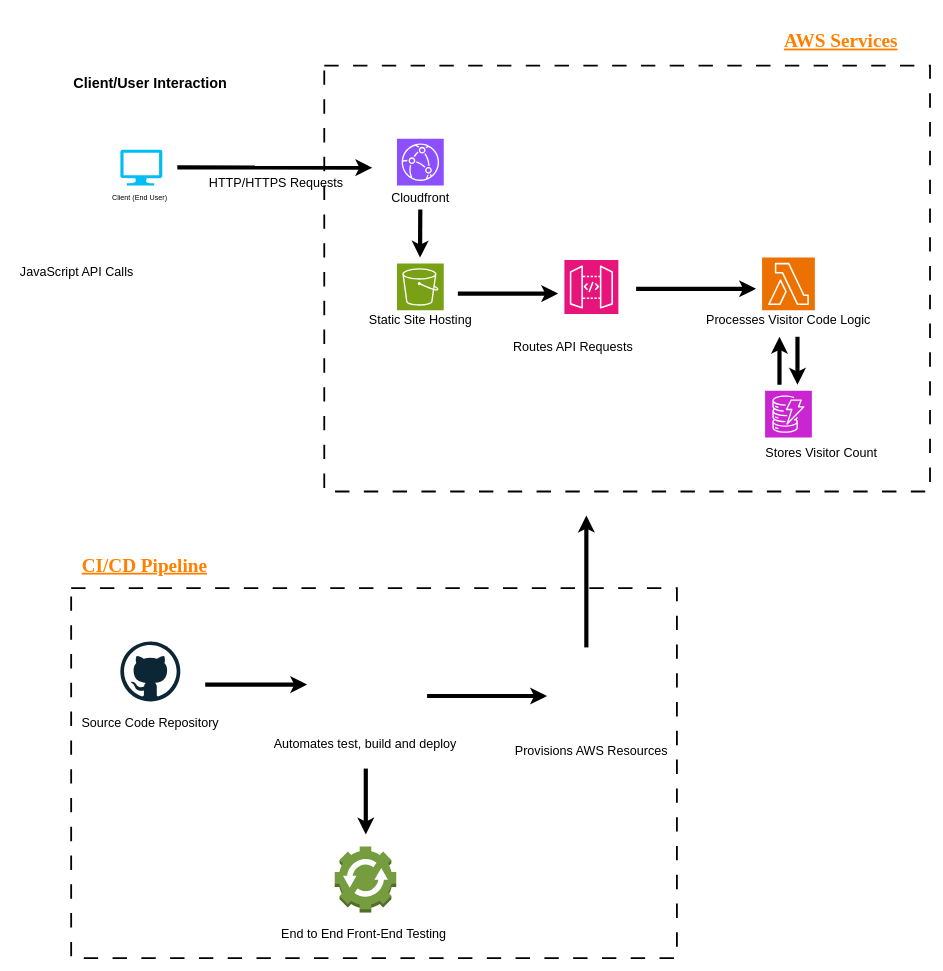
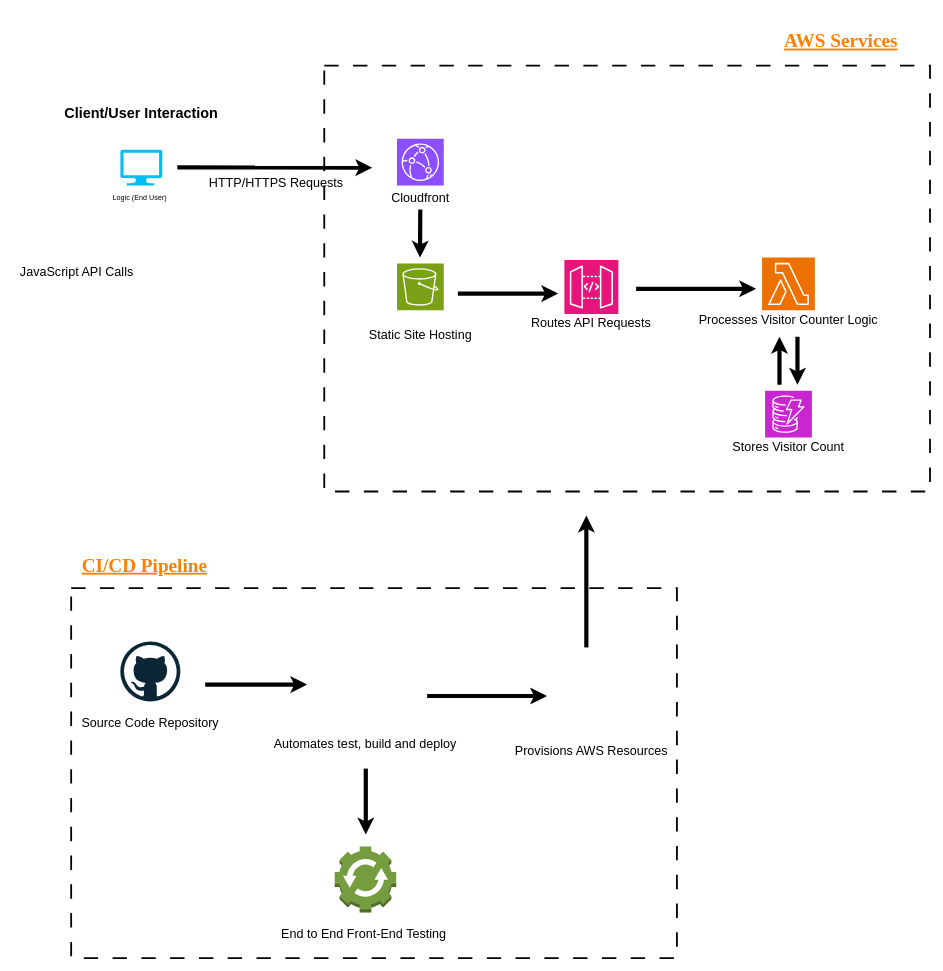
- <mxCell id="3" value="&lt;h1&gt;Client/User Interaction&lt;/h1&gt;" style="text;html=1;align=center;verticalAlign=middle;whiteSpace=wrap;rounded=0;" vertex="1" parent="1"><mxGeometry x="115" y="89" width="270" height="100" as="geometry" /></mxCell>
+ <mxCell id="3" value="&lt;h1&gt;Client/User Interaction&lt;/h1&gt;" style="text;html=1;align=center;verticalAlign=middle;whiteSpace=wrap;rounded=0;" vertex="1" parent="1"><mxGeometry x="100" y="139" width="270" height="100" as="geometry" /></mxCell>
- <mxCell id="5" value="Client (End User)" style="text;html=1;align=center;verticalAlign=middle;whiteSpace=wrap;rounded=0;" vertex="1" parent="1"><mxGeometry x="170" y="319" width="125" height="20" as="geometry" /></mxCell>
+ <mxCell id="5" value="Logic (End User)" style="text;html=1;align=center;verticalAlign=middle;whiteSpace=wrap;rounded=0;" vertex="1" parent="1"><mxGeometry x="170" y="319" width="125" height="20" as="geometry" /></mxCell>
- <mxCell id="12" value="&lt;font style=&quot;font-size: 21px;&quot;&gt;Static Site Hosting&lt;/font&gt;" style="text;html=1;align=center;verticalAlign=middle;whiteSpace=wrap;rounded=0;" vertex="1" parent="1"><mxGeometry x="572.88" y="517" width="254.75" height="30" as="geometry" /></mxCell>
+ <mxCell id="12" value="&lt;font style=&quot;font-size: 21px;&quot;&gt;Static Site Hosting&lt;/font&gt;" style="text;html=1;align=center;verticalAlign=middle;whiteSpace=wrap;rounded=0;" vertex="1" parent="1"><mxGeometry x="572.88" y="542" width="254.75" height="30" as="geometry" /></mxCell>
- <mxCell id="32" value="&lt;font style=&quot;font-size: 21px;&quot;&gt;Processes Visitor Code Logic&lt;/font&gt;" style="text;html=1;align=center;verticalAlign=middle;whiteSpace=wrap;rounded=0;" vertex="1" parent="1"><mxGeometry x="1162" y="517" width="304" height="30" as="geometry" /></mxCell>
+ <mxCell id="32" value="&lt;font style=&quot;font-size: 21px;&quot;&gt;Processes Visitor Counter Logic&lt;/font&gt;" style="text;html=1;align=center;verticalAlign=middle;whiteSpace=wrap;rounded=0;" vertex="1" parent="1"><mxGeometry x="1162" y="517" width="304" height="30" as="geometry" /></mxCell>
- <mxCell id="15" value="&lt;font style=&quot;font-size: 21px;&quot;&gt;Routes API Requests&lt;/font&gt;" style="text;html=1;align=center;verticalAlign=middle;whiteSpace=wrap;rounded=0;" vertex="1" parent="1"><mxGeometry x="835.41" y="563" width="240" height="30" as="geometry" /></mxCell>
+ <mxCell id="15" value="&lt;font style=&quot;font-size: 21px;&quot;&gt;Routes API Requests&lt;/font&gt;" style="text;html=1;align=center;verticalAlign=middle;whiteSpace=wrap;rounded=0;" vertex="1" parent="1"><mxGeometry x="865.41" y="523" width="240" height="30" as="geometry" /></mxCell>
- <mxCell id="33" value="&lt;font style=&quot;font-size: 21px;&quot;&gt;Stores Visitor Count&lt;/font&gt;" style="text;html=1;align=center;verticalAlign=middle;whiteSpace=wrap;rounded=0;" vertex="1" parent="1"><mxGeometry x="1261.25" y="739" width="215.5" height="30" as="geometry" /></mxCell>
+ <mxCell id="33" value="&lt;font style=&quot;font-size: 21px;&quot;&gt;Stores Visitor Count&lt;/font&gt;" style="text;html=1;align=center;verticalAlign=middle;whiteSpace=wrap;rounded=0;" vertex="1" parent="1"><mxGeometry x="1206.25" y="729" width="215.5" height="30" as="geometry" /></mxCell>
